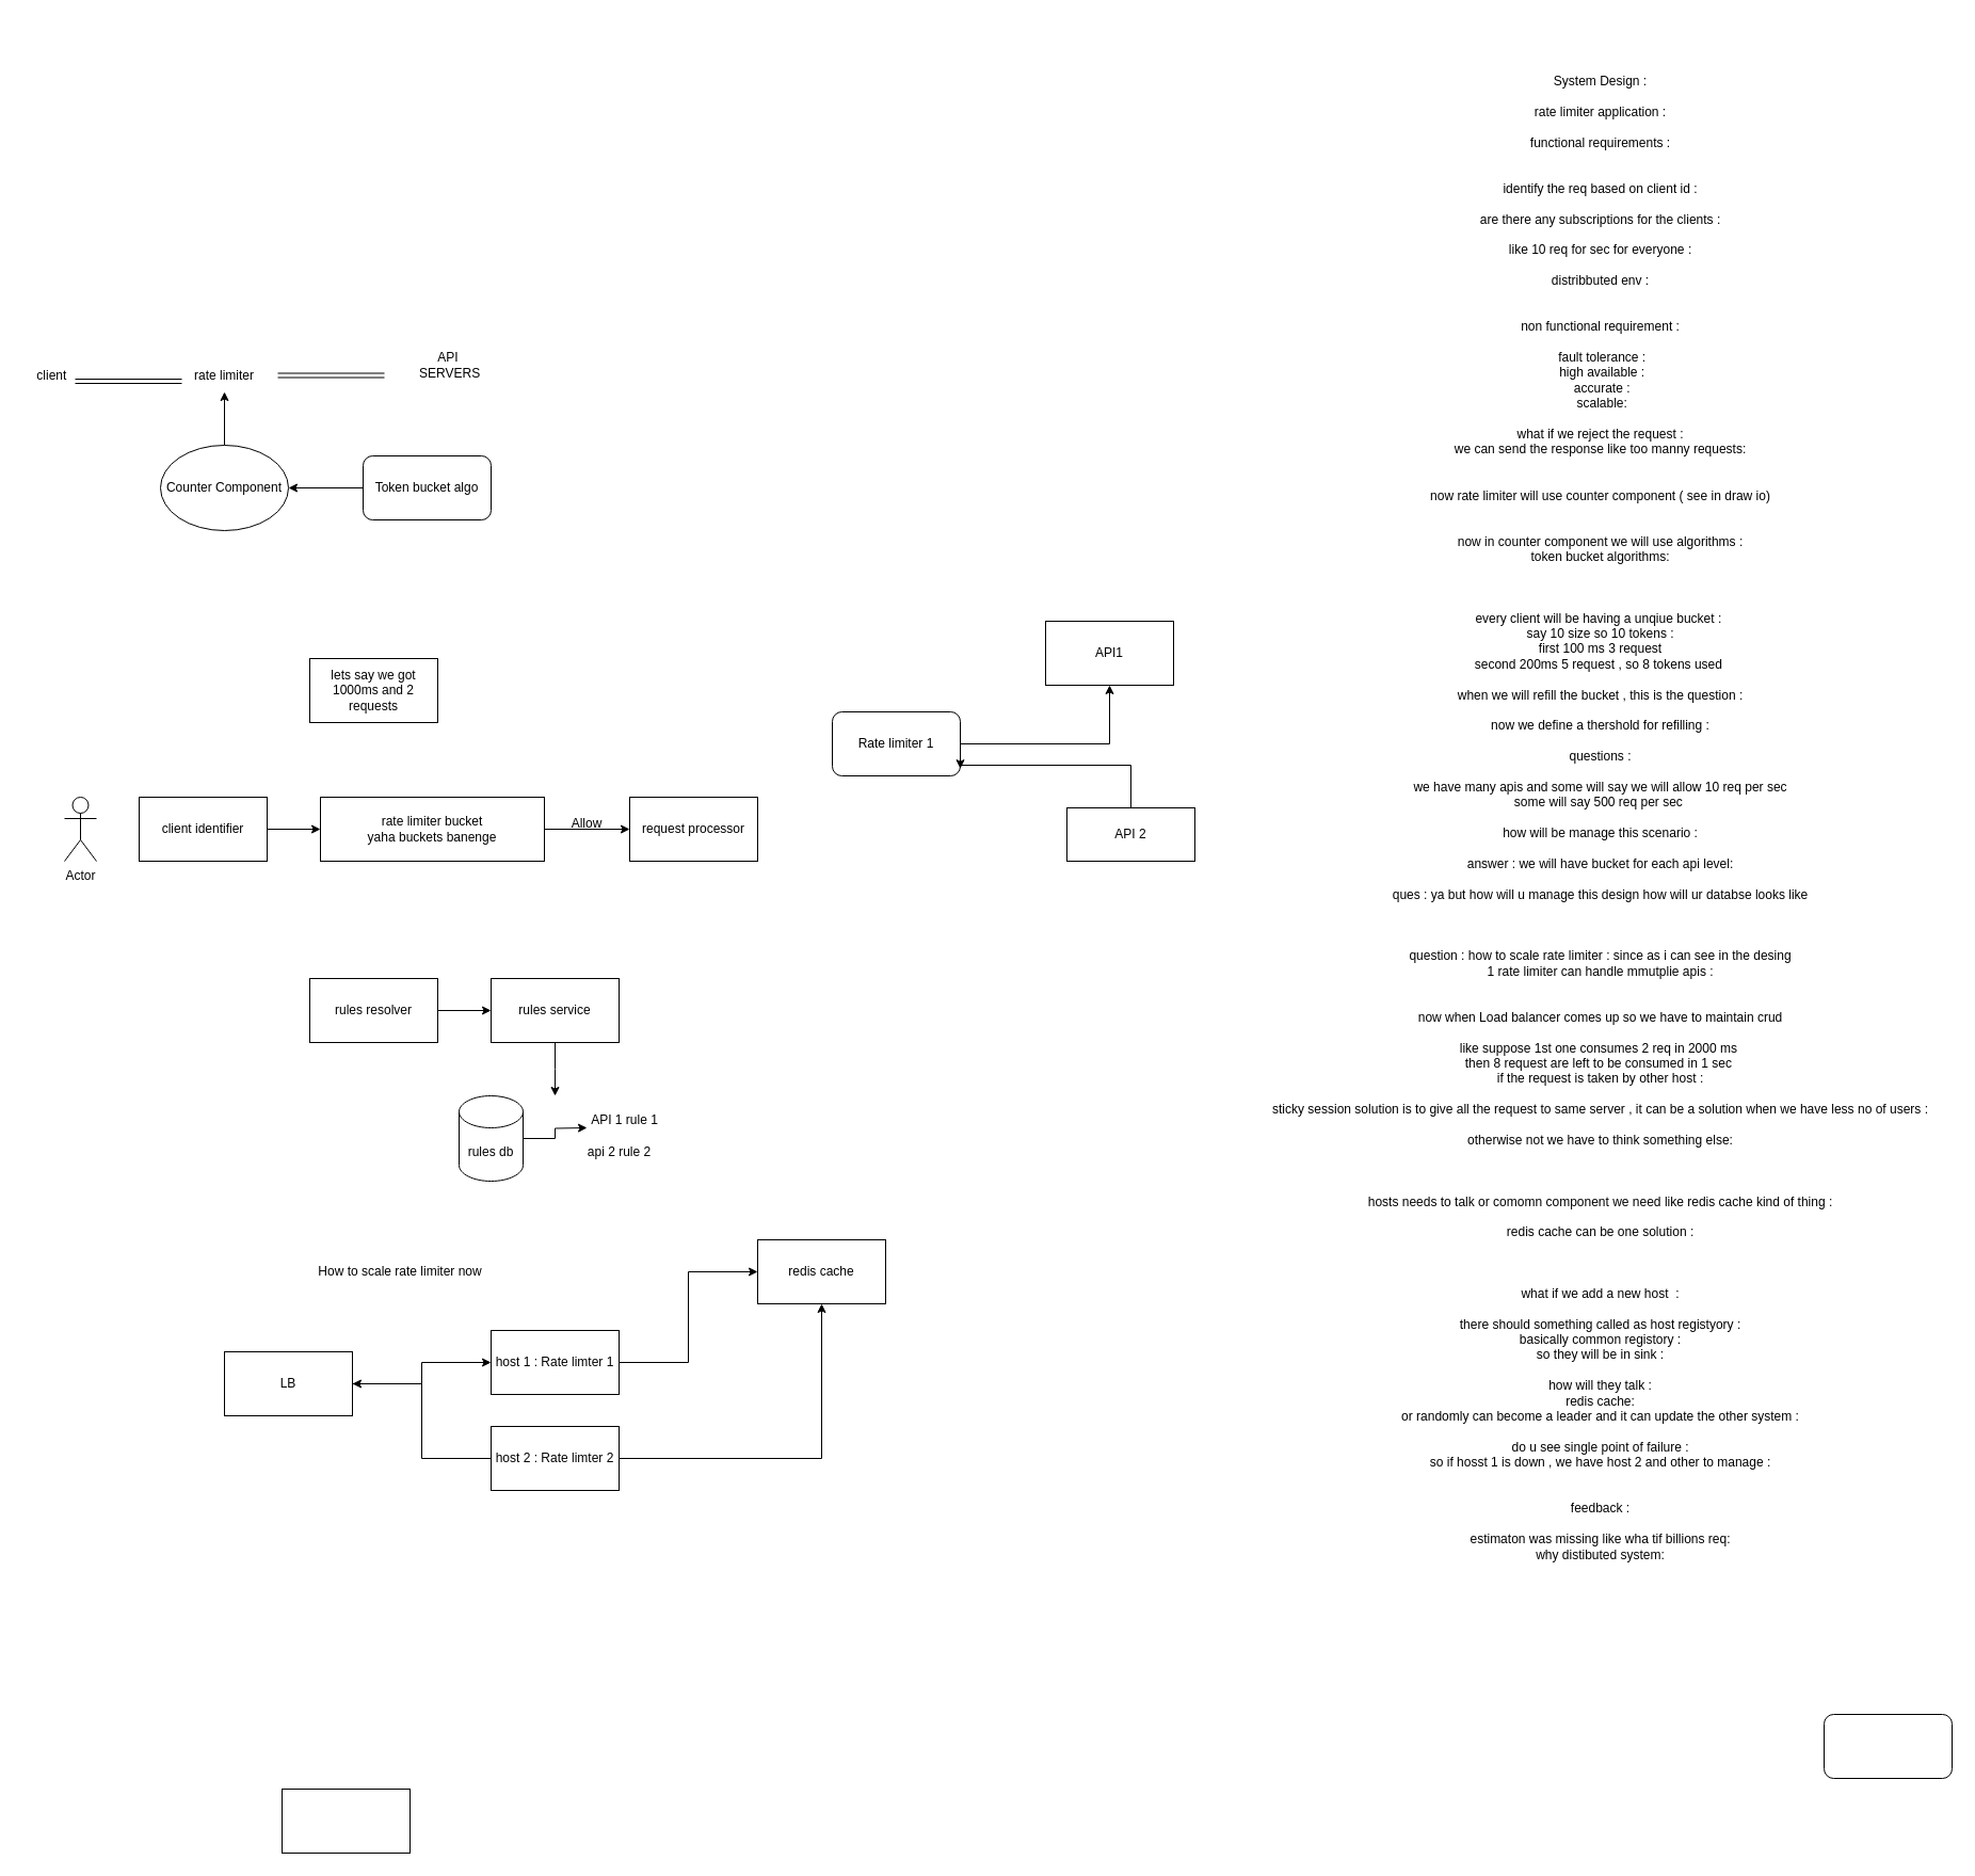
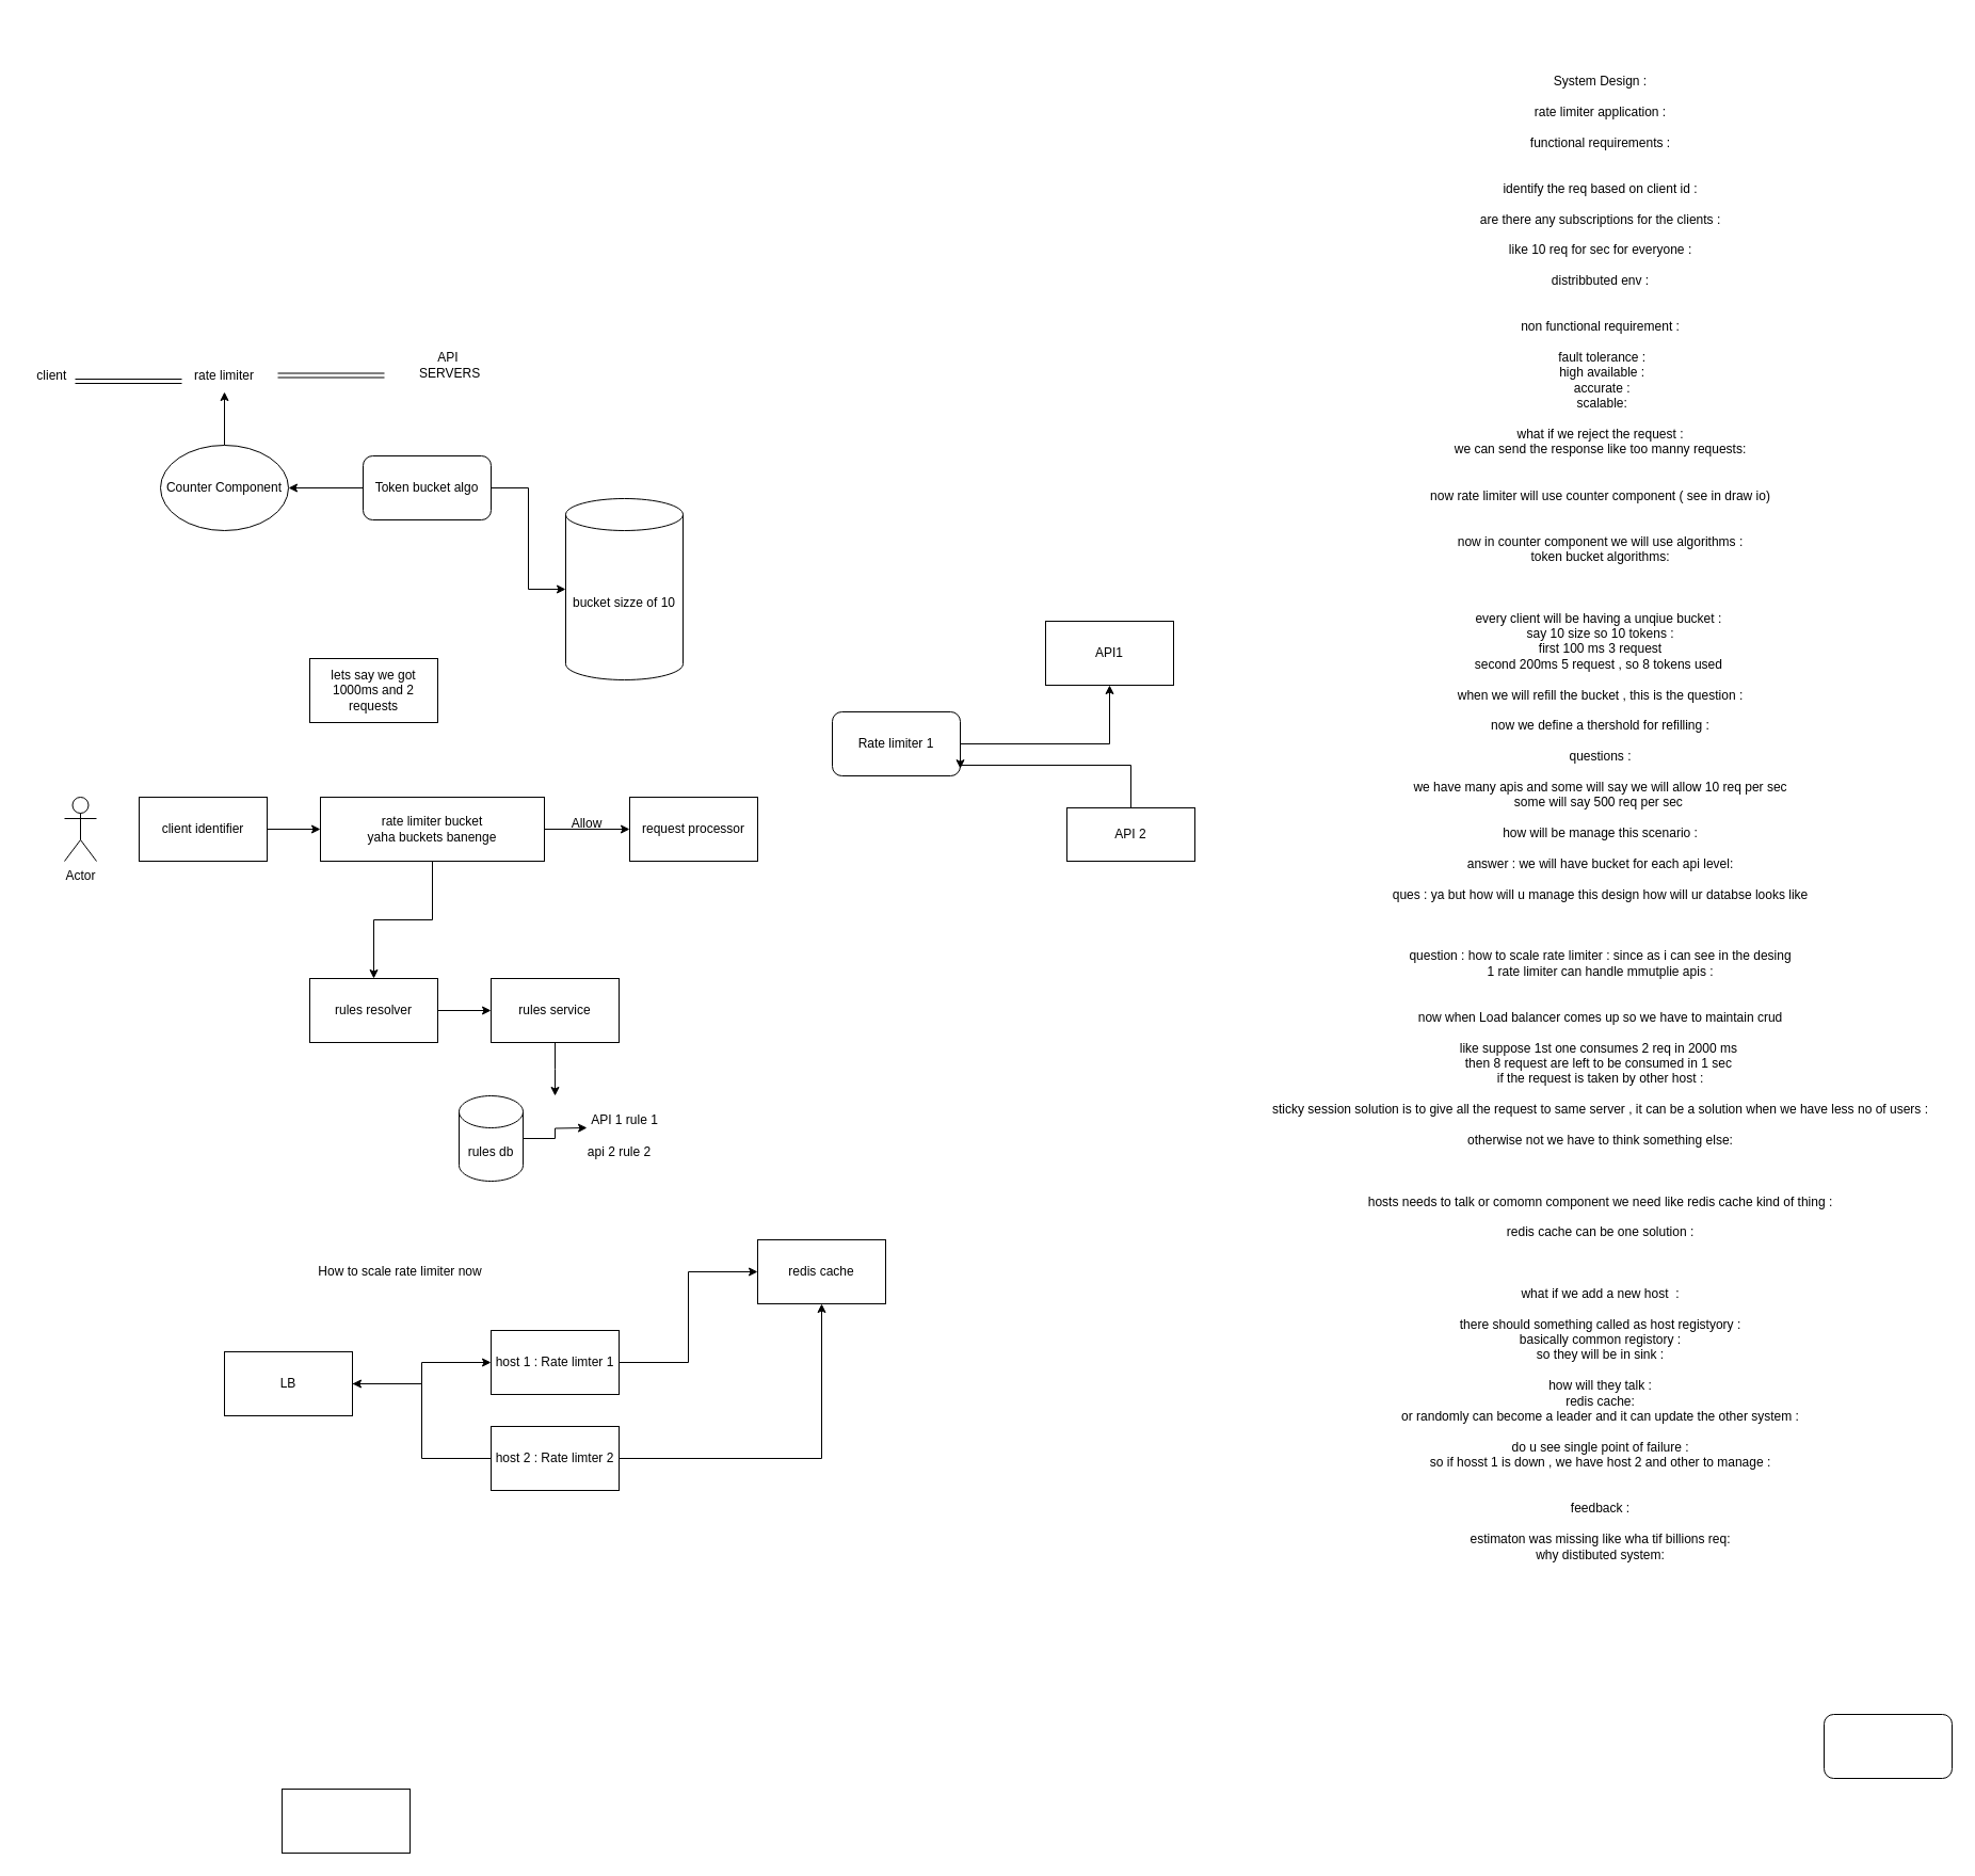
+ <mxCell id="10" style="edgeStyle=orthogonalEdgeStyle;rounded=0;orthogonalLoop=1;jettySize=auto;html=1;" edge="1" parent="1" source="11" target="12"><mxGeometry relative="1" as="geometry" /></mxCell>
+ <mxCell id="12" value="bucket sizze of 10" style="shape=cylinder3;whiteSpace=wrap;html=1;boundedLbl=1;backgroundOutline=1;size=15;" vertex="1" parent="1"><mxGeometry x="530" y="467" width="110" height="170" as="geometry" /></mxCell>
+ <mxCell id="17" style="edgeStyle=orthogonalEdgeStyle;rounded=0;orthogonalLoop=1;jettySize=auto;html=1;entryX=0.5;entryY=0;entryDx=0;entryDy=0;" edge="1" parent="1" source="19" target="23"><mxGeometry relative="1" as="geometry" /></mxCell>
